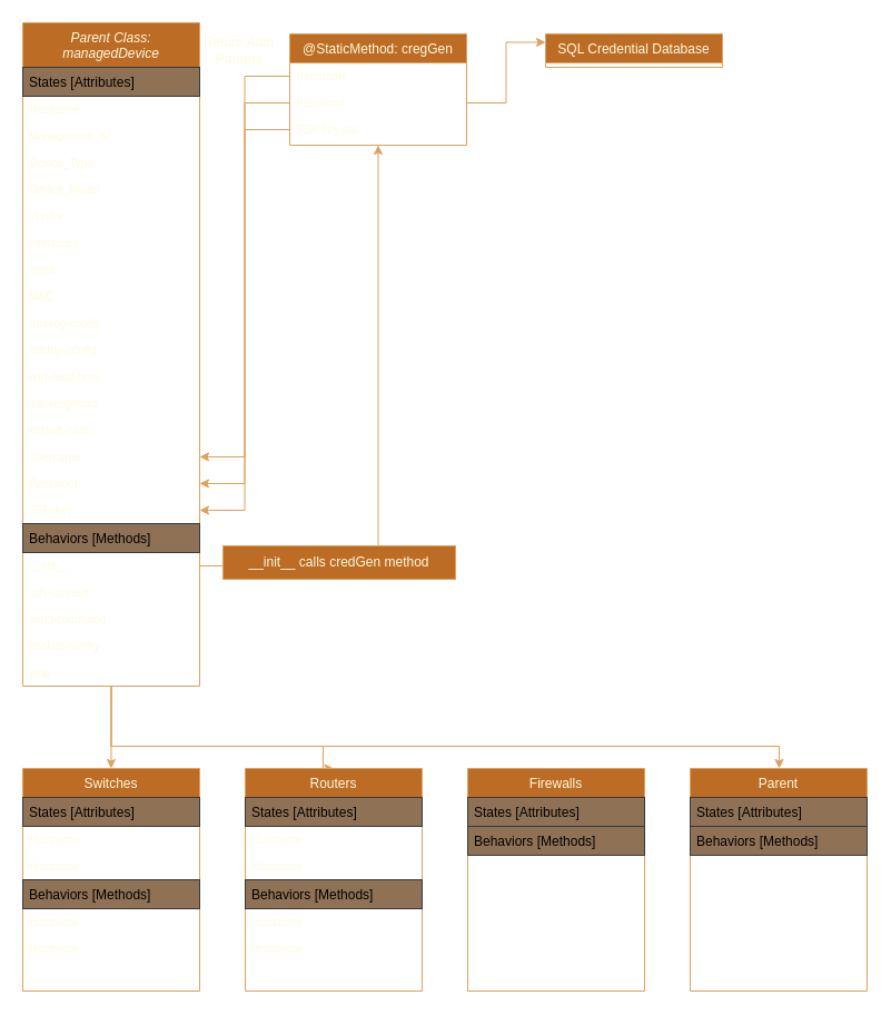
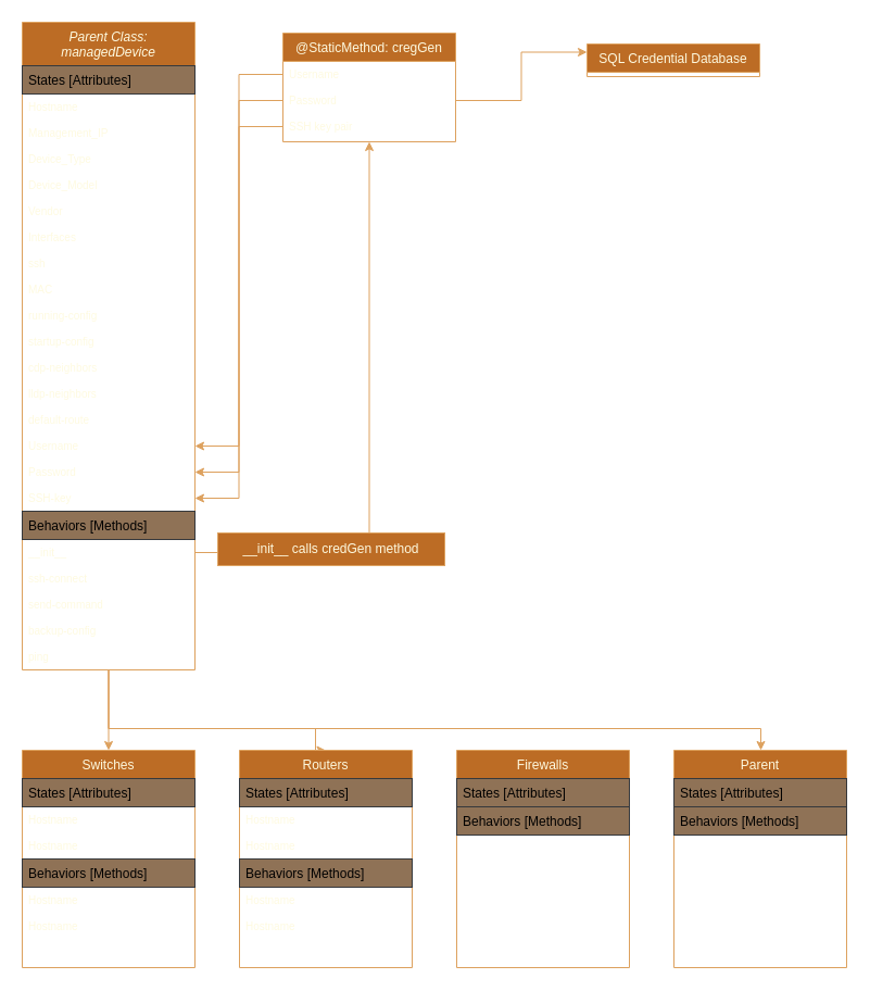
- <mxCell id="56" value="Return Auth Params" style="text;html=1;strokeColor=none;fillColor=none;align=center;verticalAlign=middle;whiteSpace=wrap;rounded=0;fontColor=#FEFAE0;" parent="1" vertex="1"><mxGeometry x="180" y="30" width="69" height="30" as="geometry" /></mxCell>
- <mxCell id="55" value="SQL Credential Database" style="swimlane;fontStyle=0;align=center;verticalAlign=top;childLayout=stackLayout;horizontal=1;startSize=26;horizontalStack=0;resizeParent=1;resizeLast=0;collapsible=1;marginBottom=0;rounded=0;shadow=0;strokeWidth=1;labelBackgroundColor=none;fillColor=#BC6C25;strokeColor=#DDA15E;fontColor=#FEFAE0;" parent="1" vertex="1"><mxGeometry x="490" y="30" width="159" height="30" as="geometry"><mxRectangle x="40" y="40" width="160" height="26" as="alternateBounds" /></mxGeometry></mxCell>
+ <mxCell id="55" value="SQL Credential Database" style="swimlane;fontStyle=0;align=center;verticalAlign=top;childLayout=stackLayout;horizontal=1;startSize=26;horizontalStack=0;resizeParent=1;resizeLast=0;collapsible=1;marginBottom=0;rounded=0;shadow=0;strokeWidth=1;labelBackgroundColor=none;fillColor=#BC6C25;strokeColor=#DDA15E;fontColor=#FEFAE0;" parent="1" vertex="1"><mxGeometry x="540" y="40" width="159" height="30" as="geometry"><mxRectangle x="40" y="40" width="160" height="26" as="alternateBounds" /></mxGeometry></mxCell>
- <mxCell id="13" value="vlans" style="text;align=left;verticalAlign=top;spacingLeft=4;spacingRight=4;overflow=hidden;rotatable=0;points=[[0,0.5],[1,0.5]];portConstraint=eastwest;rounded=0;shadow=0;html=0;labelBackgroundColor=none;fontColor=#FEFAE0;fontSize=10;" parent="5" vertex="1"><mxGeometry y="210" width="159" height="24" as="geometry" /></mxCell>
+ <mxCell id="13" value="ssh" style="text;align=left;verticalAlign=top;spacingLeft=4;spacingRight=4;overflow=hidden;rotatable=0;points=[[0,0.5],[1,0.5]];portConstraint=eastwest;rounded=0;shadow=0;html=0;labelBackgroundColor=none;fontColor=#FEFAE0;fontSize=10;" parent="5" vertex="1"><mxGeometry y="210" width="159" height="24" as="geometry" /></mxCell>
